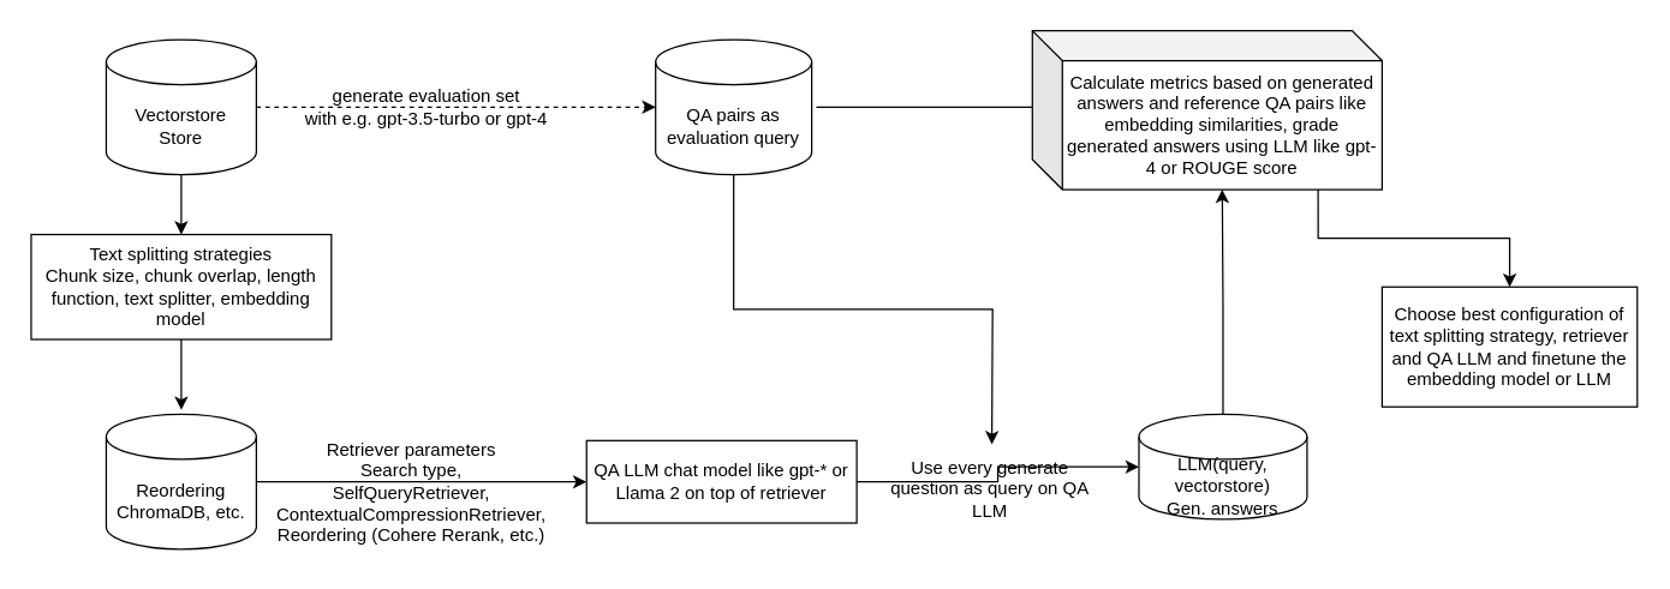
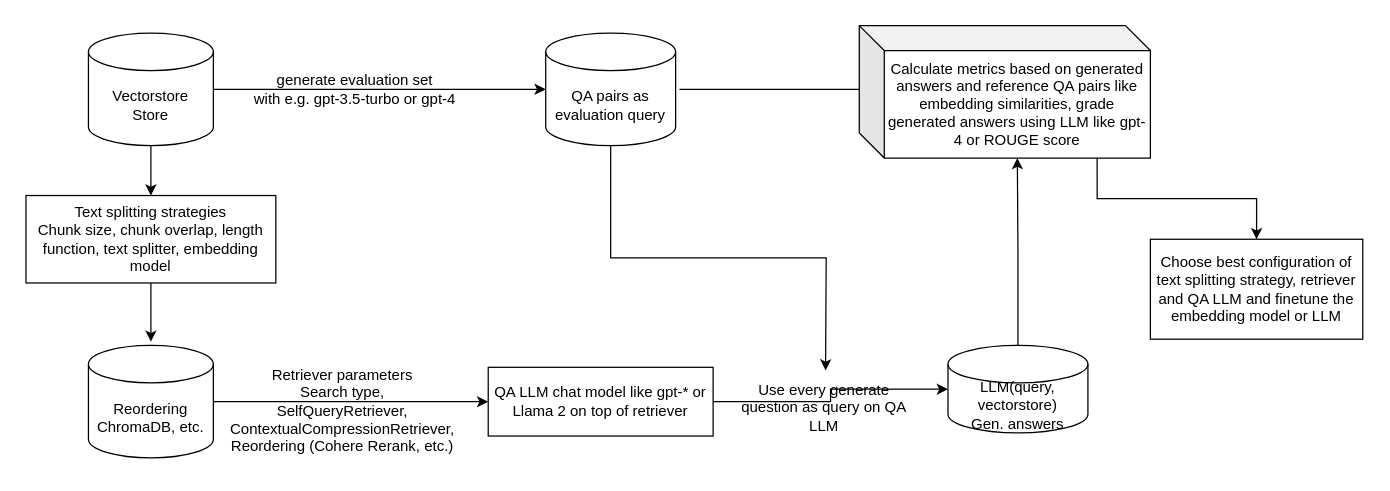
- <mxCell id="2" value="" style="edgeStyle=orthogonalEdgeStyle;rounded=0;orthogonalLoop=1;jettySize=auto;html=1;entryX=0;entryY=0.5;entryDx=0;entryDy=0;entryPerimeter=0;dashed=1;" parent="1" source="4" target="7" edge="1"><mxGeometry relative="1" as="geometry"><mxPoint x="290" y="86" as="targetPoint" /></mxGeometry></mxCell>
+ <mxCell id="2" value="" style="edgeStyle=orthogonalEdgeStyle;rounded=0;orthogonalLoop=1;jettySize=auto;html=1;entryX=0;entryY=0.5;entryDx=0;entryDy=0;entryPerimeter=0;" parent="1" source="4" target="7" edge="1"><mxGeometry relative="1" as="geometry"><mxPoint x="290" y="86" as="targetPoint" /></mxGeometry></mxCell>
